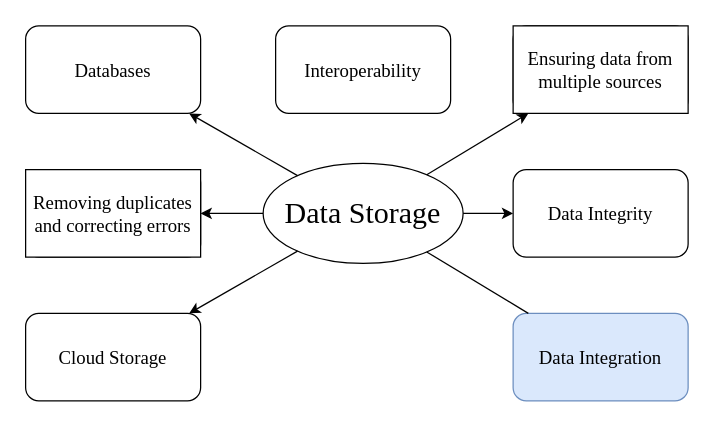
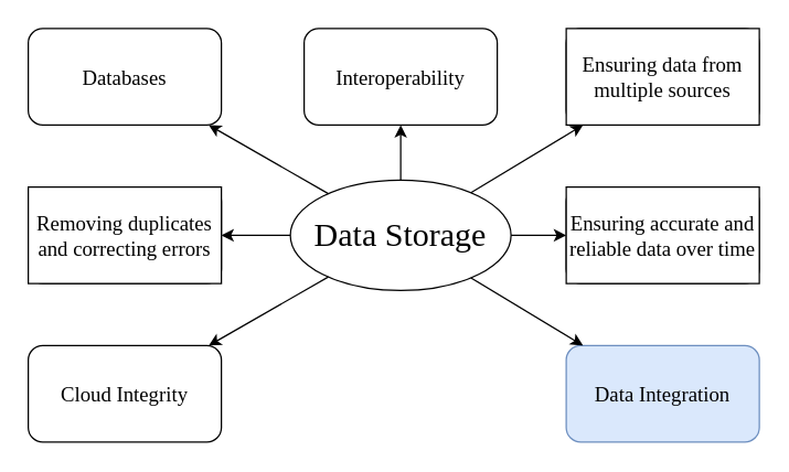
+ <mxCell id="13" style="fontFamily=Times New Roman;fontSize=15;" parent="1" source="2" target="12" edge="1"><mxGeometry relative="1" as="geometry" /></mxCell>
+ <mxCell id="18" value="Ensuring accurate and reliable data over time" style="whiteSpace=wrap;html=1;fontFamily=Times New Roman;fontSize=15;" parent="17" vertex="1"><mxGeometry width="140" height="70" as="geometry" /></mxCell>
- <mxCell id="11" style="fontFamily=Times New Roman;fontSize=15;endArrow=none;" parent="1" source="2" target="10" edge="1"><mxGeometry relative="1" as="geometry" /></mxCell>
+ <mxCell id="11" style="fontFamily=Times New Roman;fontSize=15;" parent="1" source="2" target="10" edge="1"><mxGeometry relative="1" as="geometry" /></mxCell>
- <mxCell id="8" value="Cloud Storage" style="rounded=1;whiteSpace=wrap;html=1;fontFamily=Times New Roman;fontSize=15;" parent="1" vertex="1"><mxGeometry x="20" y="250" width="140" height="70" as="geometry" /></mxCell>
+ <mxCell id="8" value="Cloud Integrity" style="rounded=1;whiteSpace=wrap;html=1;fontFamily=Times New Roman;fontSize=15;" parent="1" vertex="1"><mxGeometry x="20" y="250" width="140" height="70" as="geometry" /></mxCell>
